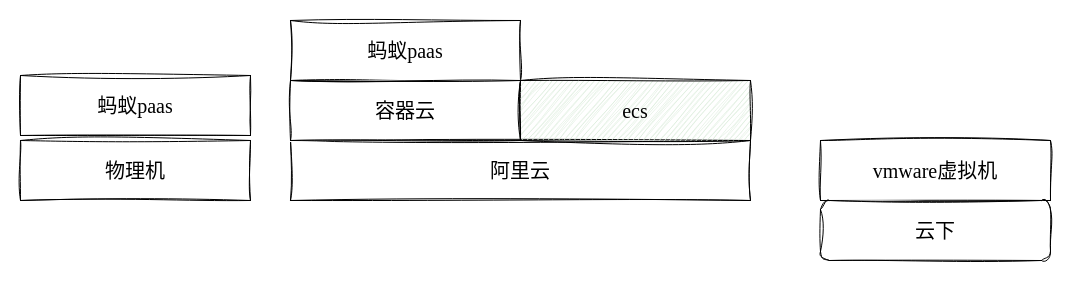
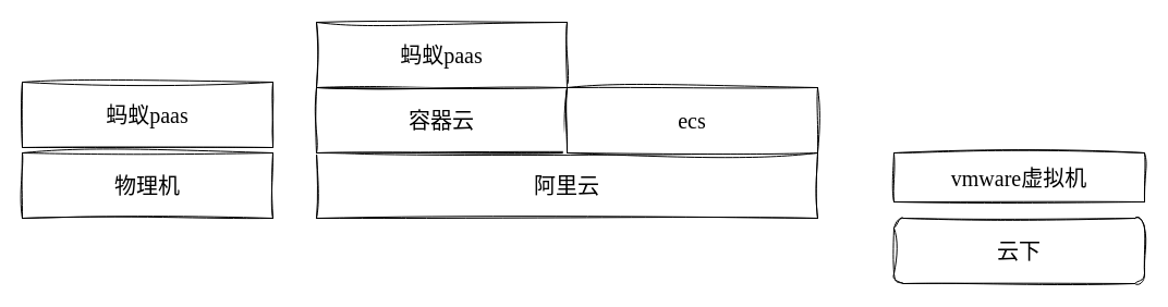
- <mxCell id="9" value="ecs" style="rounded=0;whiteSpace=wrap;html=1;sketch=1;hachureGap=4;jiggle=2;curveFitting=1;fontFamily=Architects Daughter;fontSource=https%3A%2F%2Ffonts.googleapis.com%2Fcss%3Ffamily%3DArchitects%2BDaughter;fontSize=20;fillColor=#d5e8d4;" vertex="1" parent="1"><mxGeometry x="520" y="80" width="230" height="60" as="geometry" /></mxCell>
+ <mxCell id="9" value="ecs" style="rounded=0;whiteSpace=wrap;html=1;sketch=1;hachureGap=4;jiggle=2;curveFitting=1;fontFamily=Architects Daughter;fontSource=https%3A%2F%2Ffonts.googleapis.com%2Fcss%3Ffamily%3DArchitects%2BDaughter;fontSize=20;" vertex="1" parent="1"><mxGeometry x="520" y="80" width="230" height="60" as="geometry" /></mxCell>
- <mxCell id="7" value="vmware虚拟机" style="rounded=0;whiteSpace=wrap;html=1;sketch=1;hachureGap=4;jiggle=2;curveFitting=1;fontFamily=Architects Daughter;fontSource=https%3A%2F%2Ffonts.googleapis.com%2Fcss%3Ffamily%3DArchitects%2BDaughter;fontSize=20;" vertex="1" parent="1"><mxGeometry x="820" y="140" width="230" height="60" as="geometry" /></mxCell>
+ <mxCell id="7" value="vmware虚拟机" style="rounded=0;whiteSpace=wrap;html=1;sketch=1;hachureGap=4;jiggle=2;curveFitting=1;fontFamily=Architects Daughter;fontSource=https%3A%2F%2Ffonts.googleapis.com%2Fcss%3Ffamily%3DArchitects%2BDaughter;fontSize=20;" vertex="1" parent="1"><mxGeometry x="820" y="140" width="230" height="45" as="geometry" /></mxCell>
